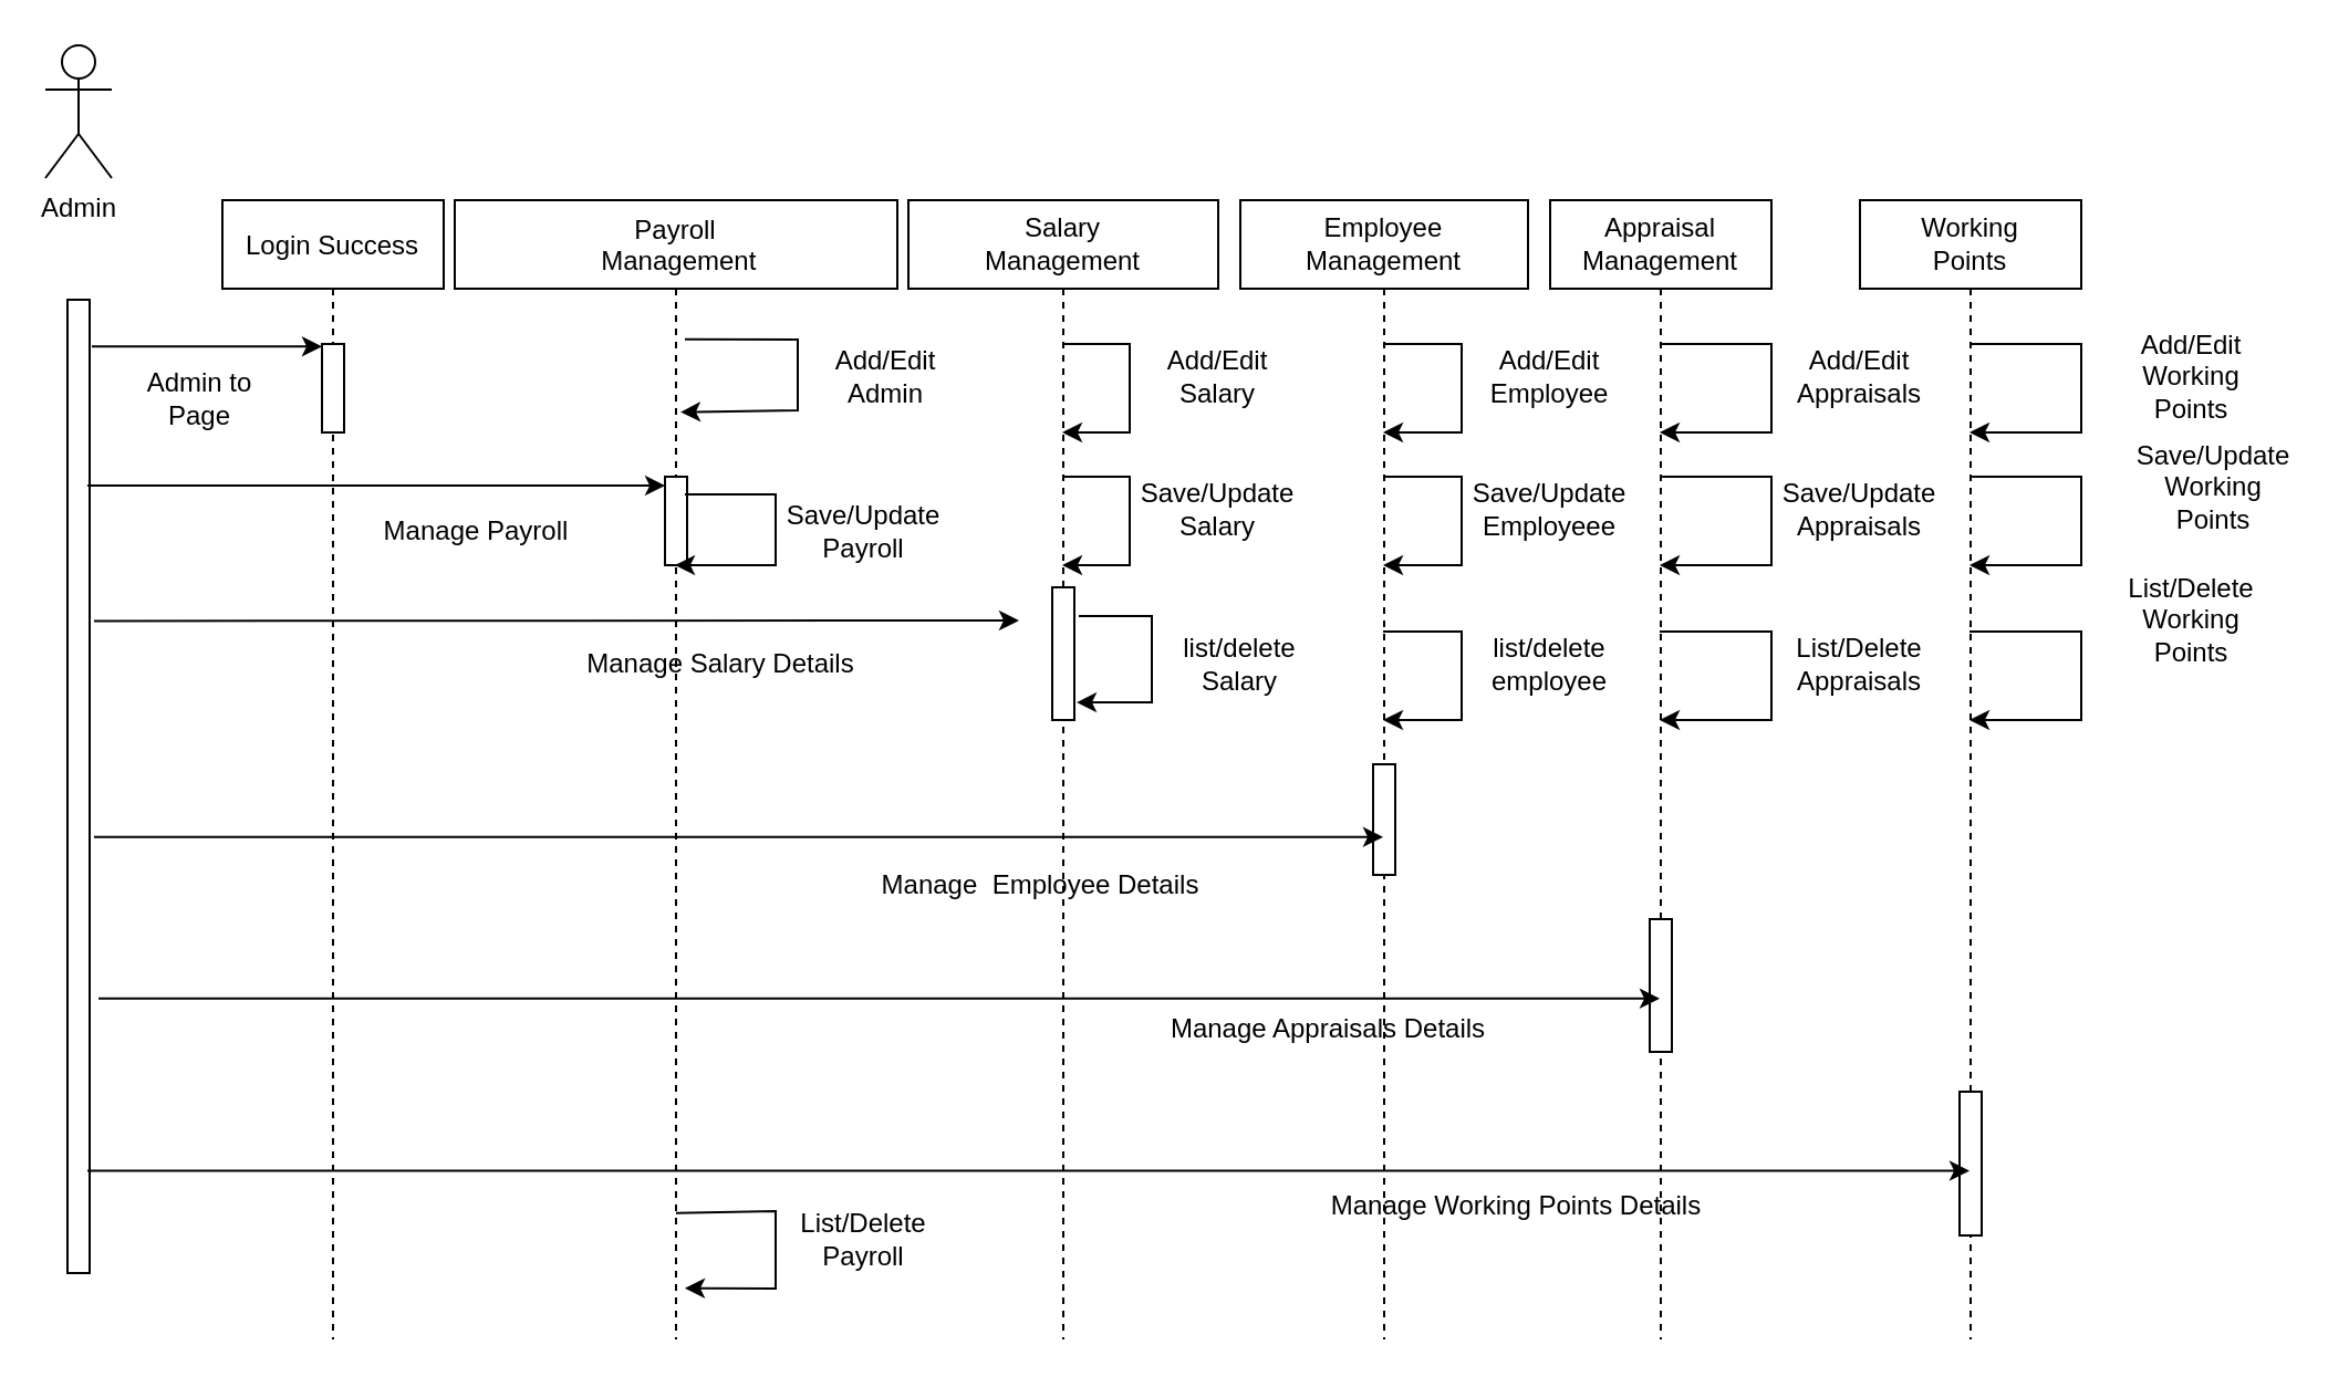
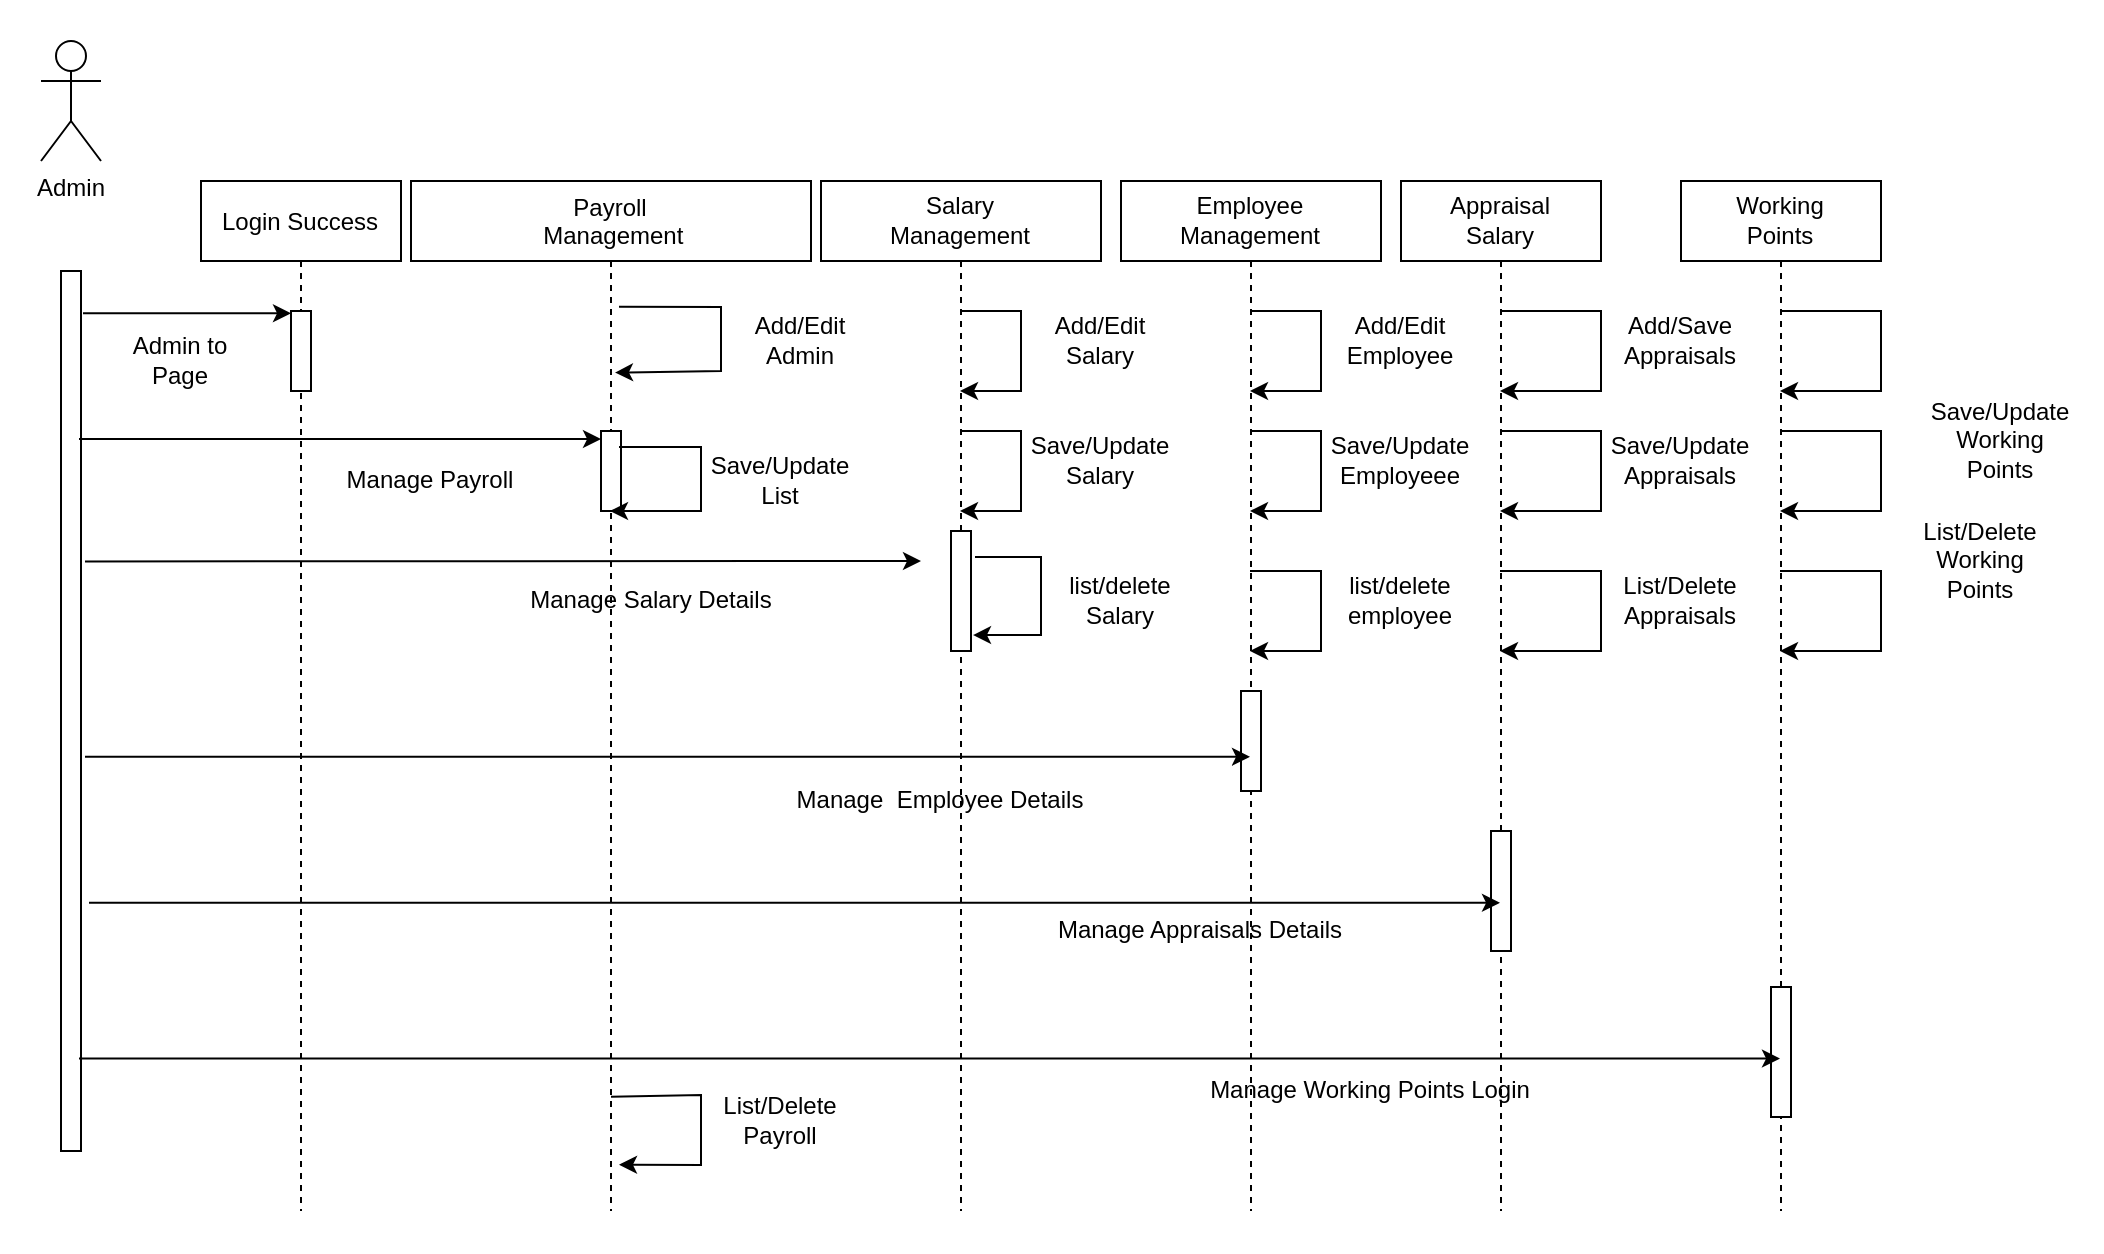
- <mxCell id="18" value="&lt;div&gt;Appraisal&lt;/div&gt;&lt;div&gt;Management&lt;br&gt;&lt;/div&gt;" style="shape=umlLifeline;perimeter=lifelinePerimeter;whiteSpace=wrap;html=1;container=1;collapsible=0;recursiveResize=0;outlineConnect=0;" parent="1" vertex="1"><mxGeometry x="700" y="90" width="100" height="515" as="geometry" /></mxCell>
+ <mxCell id="18" value="&lt;div&gt;Appraisal&lt;/div&gt;&lt;div&gt;Salary&lt;br&gt;&lt;/div&gt;" style="shape=umlLifeline;perimeter=lifelinePerimeter;whiteSpace=wrap;html=1;container=1;collapsible=0;recursiveResize=0;outlineConnect=0;" parent="1" vertex="1"><mxGeometry x="700" y="90" width="100" height="515" as="geometry" /></mxCell>
- <mxCell id="23" value="&lt;div&gt;Add/Edit&lt;/div&gt;&lt;div&gt;Appraisals&lt;br&gt;&lt;/div&gt;" style="text;html=1;strokeColor=none;fillColor=none;align=center;verticalAlign=middle;whiteSpace=wrap;rounded=0;" parent="21" vertex="1"><mxGeometry x="-30" y="65" width="60" height="30" as="geometry" /></mxCell>
+ <mxCell id="23" value="&lt;div&gt;Add/Save&lt;/div&gt;&lt;div&gt;Appraisals&lt;br&gt;&lt;/div&gt;" style="text;html=1;strokeColor=none;fillColor=none;align=center;verticalAlign=middle;whiteSpace=wrap;rounded=0;" parent="21" vertex="1"><mxGeometry x="-30" y="65" width="60" height="30" as="geometry" /></mxCell>
- <mxCell id="46" value="&lt;div&gt;Add/Edit&lt;/div&gt;&lt;div&gt;Working Points&lt;/div&gt;" style="text;html=1;strokeColor=none;fillColor=none;align=center;verticalAlign=middle;whiteSpace=wrap;rounded=0;" parent="1" vertex="1"><mxGeometry x="960" y="155" width="60" height="30" as="geometry" /></mxCell>
- <mxCell id="7" value="&lt;div&gt;Save/Update&lt;/div&gt;&lt;div&gt;Payroll&lt;br&gt;&lt;/div&gt;" style="text;html=1;strokeColor=none;fillColor=none;align=center;verticalAlign=middle;whiteSpace=wrap;rounded=0;" parent="4" vertex="1"><mxGeometry x="155" y="135" width="60" height="30" as="geometry" /></mxCell>
+ <mxCell id="7" value="&lt;div&gt;Save/Update&lt;/div&gt;&lt;div&gt;List&lt;br&gt;&lt;/div&gt;" style="text;html=1;strokeColor=none;fillColor=none;align=center;verticalAlign=middle;whiteSpace=wrap;rounded=0;" parent="4" vertex="1"><mxGeometry x="155" y="135" width="60" height="30" as="geometry" /></mxCell>
- <mxCell id="57" value="&lt;div&gt;Manage Working Points Details&lt;br&gt;&lt;/div&gt;" style="text;html=1;strokeColor=none;fillColor=none;align=center;verticalAlign=middle;whiteSpace=wrap;rounded=0;" parent="1" vertex="1"><mxGeometry x="530" y="525" width="310" height="40" as="geometry" /></mxCell>
+ <mxCell id="57" value="&lt;div&gt;Manage Working Points Login&lt;br&gt;&lt;/div&gt;" style="text;html=1;strokeColor=none;fillColor=none;align=center;verticalAlign=middle;whiteSpace=wrap;rounded=0;" parent="1" vertex="1"><mxGeometry x="530" y="525" width="310" height="40" as="geometry" /></mxCell>
